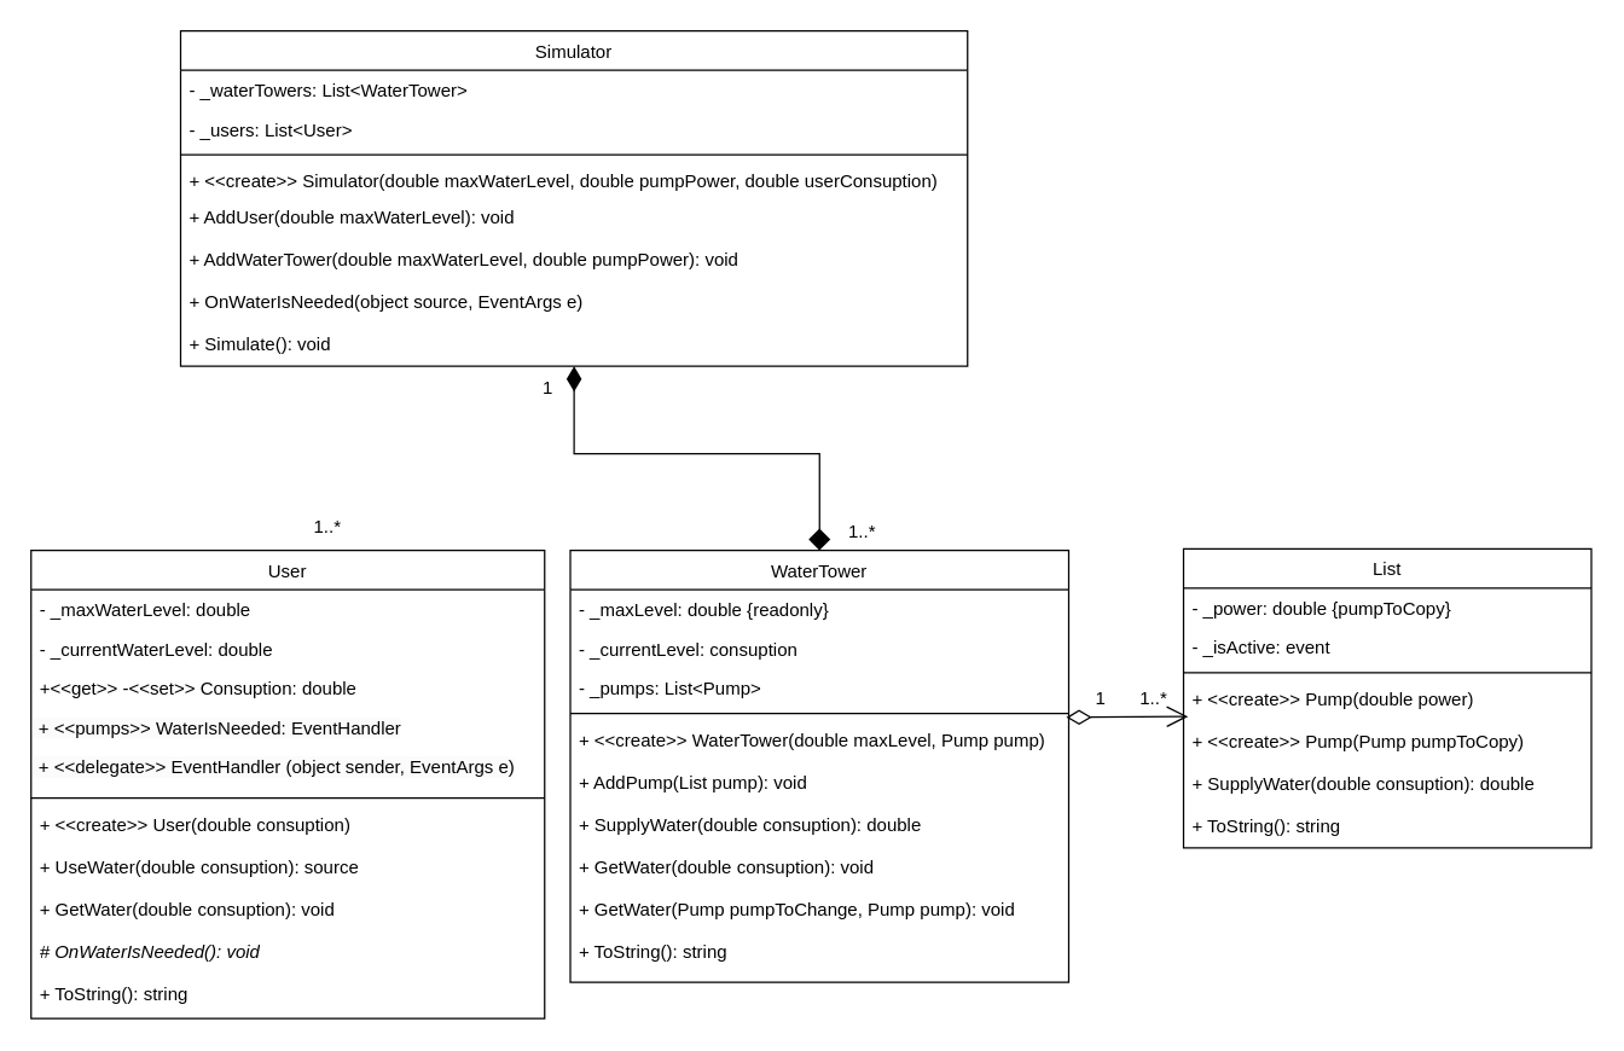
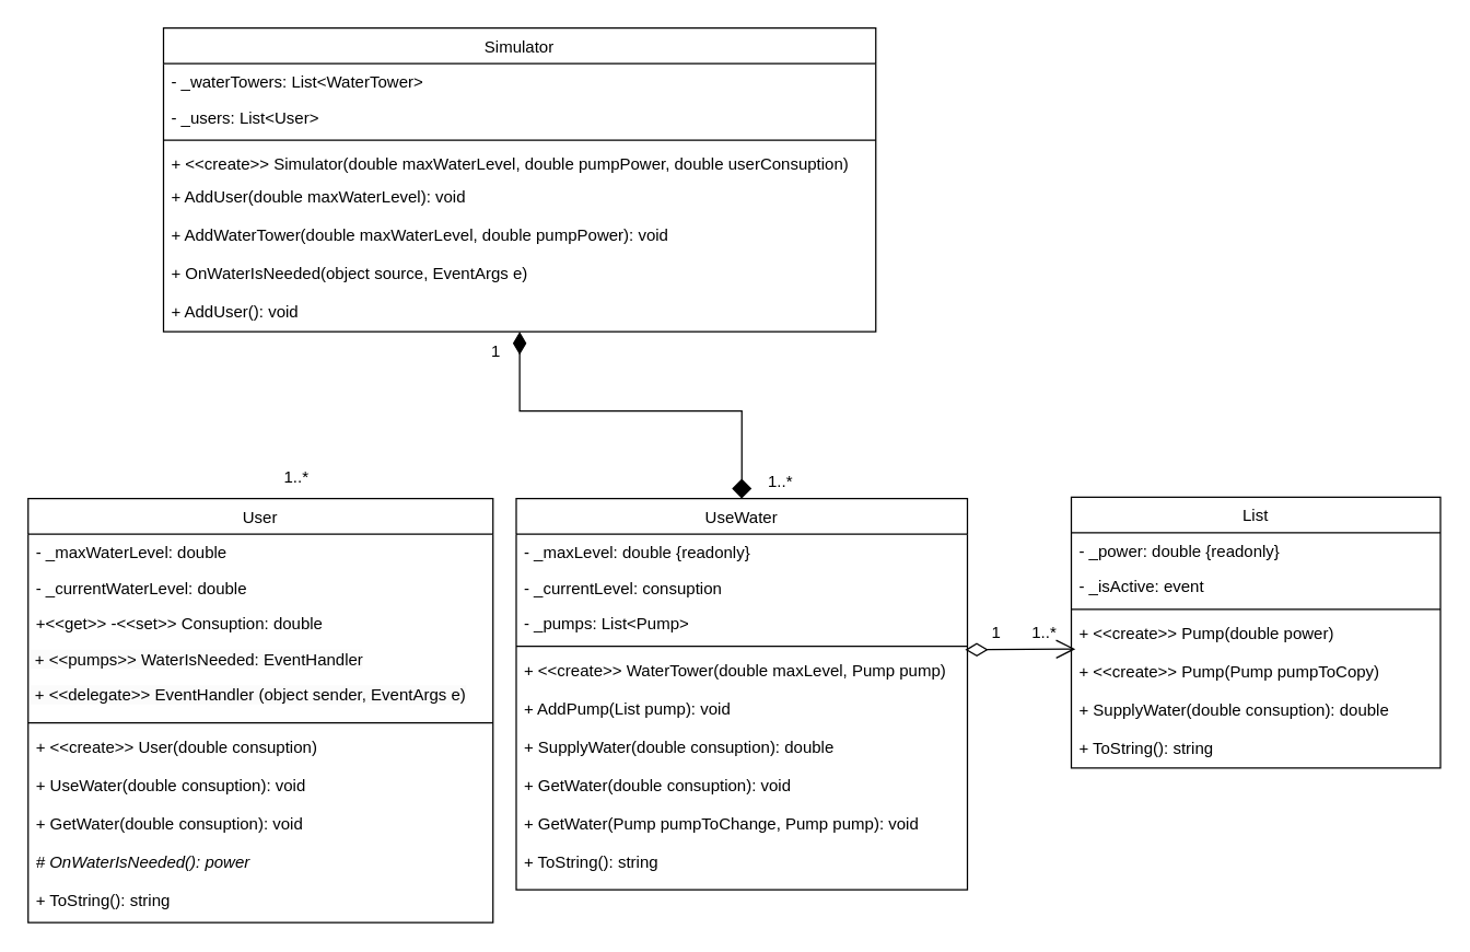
- <mxCell id="29" value="+ Simulate(): void" style="text;align=left;verticalAlign=top;spacingLeft=4;spacingRight=4;overflow=hidden;rotatable=0;points=[[0,0.5],[1,0.5]];portConstraint=eastwest;fontStyle=0;whiteSpace=wrap;" parent="21" vertex="1"><mxGeometry y="194" width="521" height="28" as="geometry" /></mxCell>
+ <mxCell id="29" value="+ AddUser(): void" style="text;align=left;verticalAlign=top;spacingLeft=4;spacingRight=4;overflow=hidden;rotatable=0;points=[[0,0.5],[1,0.5]];portConstraint=eastwest;fontStyle=0;whiteSpace=wrap;" parent="21" vertex="1"><mxGeometry y="194" width="521" height="28" as="geometry" /></mxCell>
- <mxCell id="2" value="WaterTower" style="swimlane;fontStyle=0;align=center;verticalAlign=top;childLayout=stackLayout;horizontal=1;startSize=26;horizontalStack=0;resizeParent=1;resizeLast=0;collapsible=1;marginBottom=0;rounded=0;shadow=0;strokeWidth=1;" parent="1" vertex="1"><mxGeometry x="377" y="364" width="330" height="286" as="geometry"><mxRectangle x="130" y="380" width="160" height="26" as="alternateBounds" /></mxGeometry></mxCell>
+ <mxCell id="2" value="UseWater" style="swimlane;fontStyle=0;align=center;verticalAlign=top;childLayout=stackLayout;horizontal=1;startSize=26;horizontalStack=0;resizeParent=1;resizeLast=0;collapsible=1;marginBottom=0;rounded=0;shadow=0;strokeWidth=1;" parent="1" vertex="1"><mxGeometry x="377" y="364" width="330" height="286" as="geometry"><mxRectangle x="130" y="380" width="160" height="26" as="alternateBounds" /></mxGeometry></mxCell>
- <mxCell id="14" value="- _power: double {pumpToCopy}" style="text;align=left;verticalAlign=top;spacingLeft=4;spacingRight=4;overflow=hidden;rotatable=0;points=[[0,0.5],[1,0.5]];portConstraint=eastwest;rounded=0;shadow=0;html=0;" parent="13" vertex="1"><mxGeometry y="26" width="270" height="26" as="geometry" /></mxCell>
+ <mxCell id="14" value="- _power: double {readonly}" style="text;align=left;verticalAlign=top;spacingLeft=4;spacingRight=4;overflow=hidden;rotatable=0;points=[[0,0.5],[1,0.5]];portConstraint=eastwest;rounded=0;shadow=0;html=0;" parent="13" vertex="1"><mxGeometry y="26" width="270" height="26" as="geometry" /></mxCell>
- <mxCell id="38" value="+ UseWater(double consuption): source" style="text;align=left;verticalAlign=top;spacingLeft=4;spacingRight=4;overflow=hidden;rotatable=0;points=[[0,0.5],[1,0.5]];portConstraint=eastwest;fontStyle=0;whiteSpace=wrap;" parent="30" vertex="1"><mxGeometry y="196" width="340" height="28" as="geometry" /></mxCell>
+ <mxCell id="38" value="+ UseWater(double consuption): void" style="text;align=left;verticalAlign=top;spacingLeft=4;spacingRight=4;overflow=hidden;rotatable=0;points=[[0,0.5],[1,0.5]];portConstraint=eastwest;fontStyle=0;whiteSpace=wrap;" parent="30" vertex="1"><mxGeometry y="196" width="340" height="28" as="geometry" /></mxCell>
- <mxCell id="40" value="# OnWaterIsNeeded(): void" style="text;align=left;verticalAlign=top;spacingLeft=4;spacingRight=4;overflow=hidden;rotatable=0;points=[[0,0.5],[1,0.5]];portConstraint=eastwest;fontStyle=2;whiteSpace=wrap;" parent="30" vertex="1"><mxGeometry y="252" width="340" height="28" as="geometry" /></mxCell>
+ <mxCell id="40" value="# OnWaterIsNeeded(): power" style="text;align=left;verticalAlign=top;spacingLeft=4;spacingRight=4;overflow=hidden;rotatable=0;points=[[0,0.5],[1,0.5]];portConstraint=eastwest;fontStyle=2;whiteSpace=wrap;" parent="30" vertex="1"><mxGeometry y="252" width="340" height="28" as="geometry" /></mxCell>
